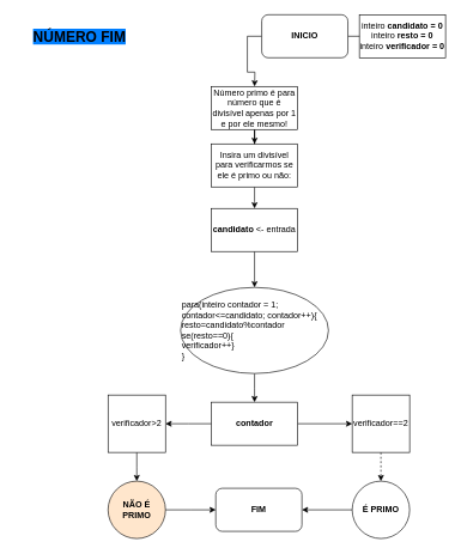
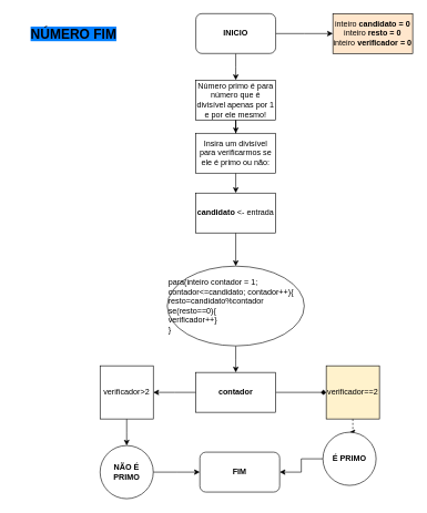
- <mxCell id="4" value="&lt;b&gt;INICIO&lt;/b&gt;" style="rounded=1;whiteSpace=wrap;html=1;" vertex="1" parent="1"><mxGeometry x="364" y="20" width="120" height="60" as="geometry" /></mxCell>
+ <mxCell id="4" value="&lt;b&gt;INICIO&lt;/b&gt;" style="rounded=1;whiteSpace=wrap;html=1;" vertex="1" parent="1"><mxGeometry x="294" width="120" height="60" as="geometry" y="20" /></mxCell>
- <mxCell id="5" value="inteiro &lt;b&gt;candidato = 0&lt;/b&gt;&lt;div&gt;inteiro &lt;b&gt;resto = 0&lt;/b&gt;&lt;/div&gt;&lt;div&gt;inteiro &lt;b&gt;verificador = 0&lt;/b&gt;&lt;/div&gt;" style="rounded=0;whiteSpace=wrap;html=1;" vertex="1" parent="1"><mxGeometry x="500" width="120" height="60" as="geometry" y="20" /></mxCell>
+ <mxCell id="5" value="inteiro &lt;b&gt;candidato = 0&lt;/b&gt;&lt;div&gt;inteiro &lt;b&gt;resto = 0&lt;/b&gt;&lt;/div&gt;&lt;div&gt;inteiro &lt;b&gt;verificador = 0&lt;/b&gt;&lt;/div&gt;" style="rounded=0;whiteSpace=wrap;html=1;fillColor=#ffe6cc;" vertex="1" parent="1"><mxGeometry x="500" width="120" height="60" as="geometry" y="20" /></mxCell>
- <mxCell id="16" style="edgeStyle=orthogonalEdgeStyle;rounded=0;orthogonalLoop=1;jettySize=auto;html=1;" edge="1" parent="1" source="17" target="21"><mxGeometry relative="1" as="geometry"><mxPoint x="490" y="590" as="targetPoint" /></mxGeometry></mxCell>
+ <mxCell id="16" style="edgeStyle=orthogonalEdgeStyle;rounded=0;orthogonalLoop=1;jettySize=auto;html=1;endArrow=diamond;" edge="1" parent="1" source="17" target="21"><mxGeometry relative="1" as="geometry"><mxPoint x="490" y="590" as="targetPoint" /></mxGeometry></mxCell>
- <mxCell id="21" value="verificador==2" style="whiteSpace=wrap;html=1;aspect=fixed;" vertex="1" parent="1"><mxGeometry x="490" y="550" width="80" height="80" as="geometry" /></mxCell>
+ <mxCell id="21" value="verificador==2" style="whiteSpace=wrap;html=1;aspect=fixed;fillColor=#fff2cc;" vertex="1" parent="1"><mxGeometry x="490" y="550" width="80" height="80" as="geometry" /></mxCell>
- <mxCell id="25" value="&lt;b&gt;NÃO É PRIMO&lt;/b&gt;" style="ellipse;whiteSpace=wrap;html=1;aspect=fixed;fillColor=#ffe6cc;" vertex="1" parent="1"><mxGeometry x="150" y="670" width="80" height="80" as="geometry" /></mxCell>
+ <mxCell id="25" value="&lt;b&gt;NÃO É PRIMO&lt;/b&gt;" style="ellipse;whiteSpace=wrap;html=1;aspect=fixed;" vertex="1" parent="1"><mxGeometry x="150" y="670" width="80" height="80" as="geometry" /></mxCell>
- <mxCell id="23" value="&lt;b&gt;É PRIMO&lt;/b&gt;" style="ellipse;whiteSpace=wrap;html=1;aspect=fixed;" vertex="1" parent="1"><mxGeometry x="490" y="670" width="80" height="80" as="geometry" /></mxCell>
+ <mxCell id="23" value="&lt;b&gt;É PRIMO&lt;/b&gt;" style="ellipse;whiteSpace=wrap;html=1;aspect=fixed;" vertex="1" parent="1"><mxGeometry x="485" y="650" width="80" height="80" as="geometry" /></mxCell>
